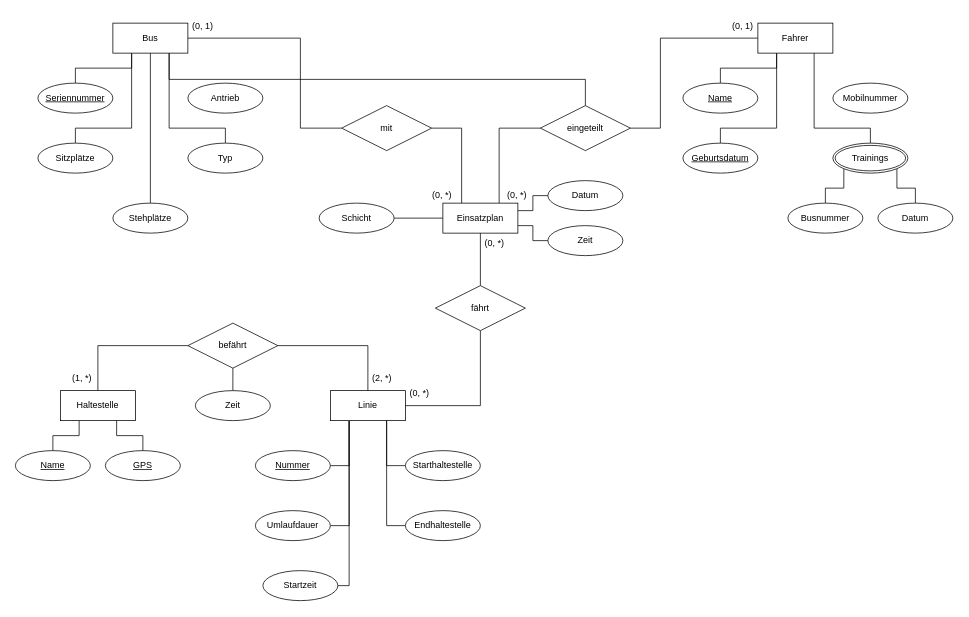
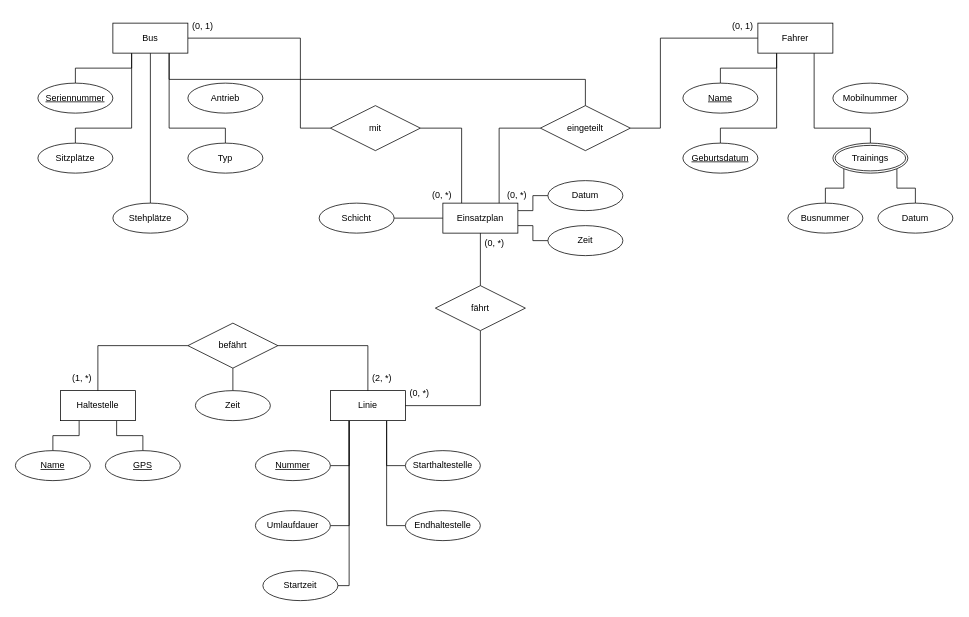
- <mxCell id="58" value="mit" style="shape=rhombus;perimeter=rhombusPerimeter;whiteSpace=wrap;html=1;align=center;" parent="1" vertex="1"><mxGeometry x="455" y="140" width="120" height="60" as="geometry" /></mxCell>
+ <mxCell id="58" value="mit" style="shape=rhombus;perimeter=rhombusPerimeter;whiteSpace=wrap;html=1;align=center;" parent="1" vertex="1"><mxGeometry x="440" y="140" width="120" height="60" as="geometry" /></mxCell>
